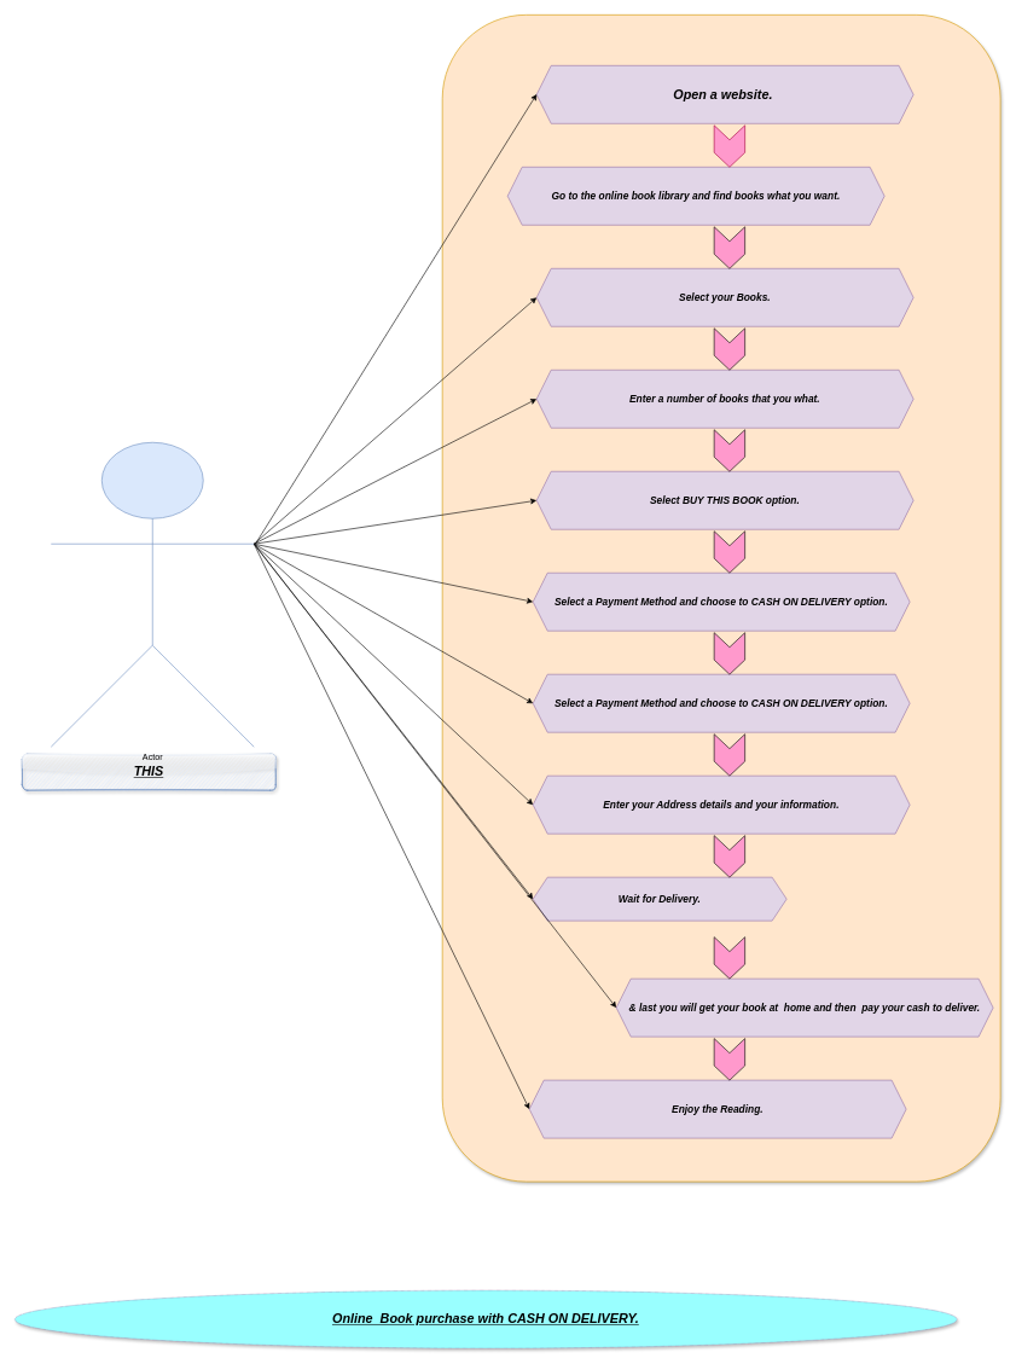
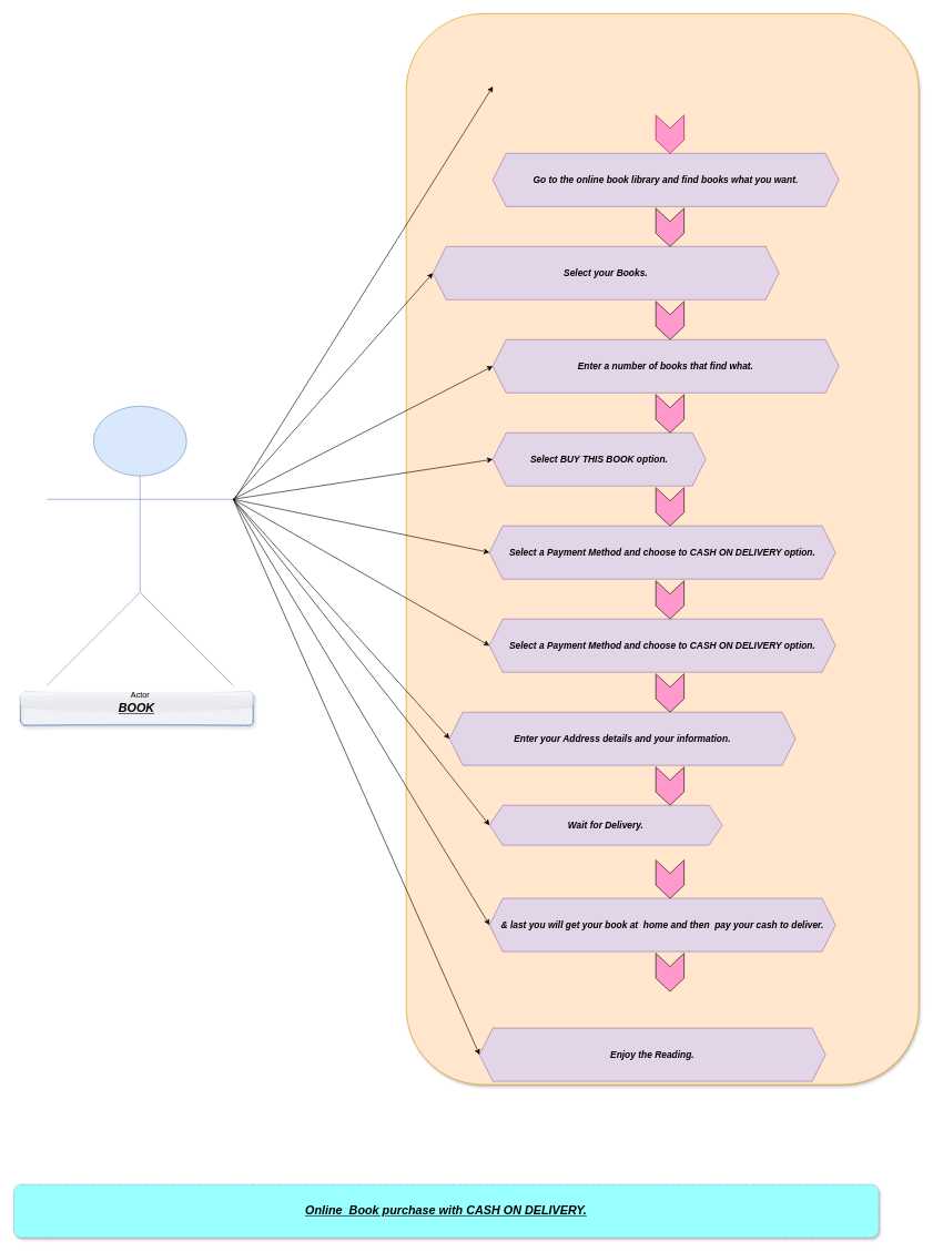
- <mxCell id="3" value="&lt;b&gt;&lt;i&gt;&lt;font style=&quot;font-size: 18px&quot;&gt;Open a website.&amp;nbsp;&lt;/font&gt;&lt;/i&gt;&lt;/b&gt;" style="shape=hexagon;perimeter=hexagonPerimeter2;whiteSpace=wrap;html=1;fixedSize=1;size=20;fillColor=#e1d5e7;strokeColor=#9673a6;" parent="1" vertex="1"><mxGeometry x="740" y="90" width="520" height="80" as="geometry" /></mxCell>
- <mxCell id="4" value="&lt;b&gt;&lt;font style=&quot;font-size: 14px&quot;&gt;&lt;i&gt;Go to the online book library and find books what you want.&lt;/i&gt;&lt;/font&gt;&lt;/b&gt;" style="shape=hexagon;perimeter=hexagonPerimeter2;whiteSpace=wrap;html=1;fixedSize=1;size=20;fillColor=#e1d5e7;strokeColor=#9673a6;" parent="1" vertex="1"><mxGeometry x="700" y="230" width="520" height="80" as="geometry" /></mxCell>
+ <mxCell id="4" value="&lt;b&gt;&lt;font style=&quot;font-size: 14px&quot;&gt;&lt;i&gt;Go to the online book library and find books what you want.&lt;/i&gt;&lt;/font&gt;&lt;/b&gt;" style="shape=hexagon;perimeter=hexagonPerimeter2;whiteSpace=wrap;html=1;fixedSize=1;size=20;fillColor=#e1d5e7;strokeColor=#9673a6;" parent="1" vertex="1"><mxGeometry x="740" y="230" width="520" height="80" as="geometry" /></mxCell>
- <mxCell id="5" value="&lt;span style=&quot;font-size: 14px&quot;&gt;&lt;b&gt;&lt;i&gt;Select your Books.&lt;/i&gt;&lt;/b&gt;&lt;/span&gt;" style="shape=hexagon;perimeter=hexagonPerimeter2;whiteSpace=wrap;html=1;fixedSize=1;size=20;fillColor=#e1d5e7;strokeColor=#9673a6;" parent="1" vertex="1"><mxGeometry x="740" y="370" width="520" height="80" as="geometry" /></mxCell>
+ <mxCell id="5" value="&lt;span style=&quot;font-size: 14px&quot;&gt;&lt;b&gt;&lt;i&gt;Select your Books.&lt;/i&gt;&lt;/b&gt;&lt;/span&gt;" style="shape=hexagon;perimeter=hexagonPerimeter2;whiteSpace=wrap;html=1;fixedSize=1;size=20;fillColor=#e1d5e7;strokeColor=#9673a6;" parent="1" vertex="1"><mxGeometry x="650" y="370" width="520" height="80" as="geometry" /></mxCell>
- <mxCell id="9" value="&lt;b&gt;&lt;font style=&quot;font-size: 14px&quot;&gt;&lt;i&gt;Enter a number of books that you what.&lt;/i&gt;&lt;/font&gt;&lt;/b&gt;" style="shape=hexagon;perimeter=hexagonPerimeter2;whiteSpace=wrap;html=1;fixedSize=1;size=20;fillColor=#e1d5e7;strokeColor=#9673a6;" parent="1" vertex="1"><mxGeometry x="740" y="510" width="520" height="80" as="geometry" /></mxCell>
+ <mxCell id="9" value="&lt;b&gt;&lt;font style=&quot;font-size: 14px&quot;&gt;&lt;i&gt;Enter a number of books that find what.&lt;/i&gt;&lt;/font&gt;&lt;/b&gt;" style="shape=hexagon;perimeter=hexagonPerimeter2;whiteSpace=wrap;html=1;fixedSize=1;size=20;fillColor=#e1d5e7;strokeColor=#9673a6;" parent="1" vertex="1"><mxGeometry x="740" y="510" width="520" height="80" as="geometry" /></mxCell>
- <mxCell id="6" value="&lt;b&gt;&lt;i&gt;&lt;font style=&quot;font-size: 14px&quot;&gt;Select BUY THIS BOOK option.&lt;/font&gt;&lt;/i&gt;&lt;/b&gt;" style="shape=hexagon;perimeter=hexagonPerimeter2;whiteSpace=wrap;html=1;fixedSize=1;size=20;fillColor=#e1d5e7;strokeColor=#9673a6;" parent="1" vertex="1"><mxGeometry x="740" y="650" width="520" height="80" as="geometry" /></mxCell>
+ <mxCell id="6" value="&lt;b&gt;&lt;i&gt;&lt;font style=&quot;font-size: 14px&quot;&gt;Select BUY THIS BOOK option.&lt;/font&gt;&lt;/i&gt;&lt;/b&gt;" style="shape=hexagon;perimeter=hexagonPerimeter2;whiteSpace=wrap;html=1;fixedSize=1;size=20;fillColor=#e1d5e7;strokeColor=#9673a6;" parent="1" vertex="1"><mxGeometry x="740" y="650" width="320" height="80" as="geometry" /></mxCell>
- <mxCell id="24" value="&lt;font style=&quot;font-size: 18px&quot;&gt;&lt;b&gt;&lt;i&gt;&lt;u&gt;THIS&lt;/u&gt;&lt;/i&gt;&lt;/b&gt;&lt;/font&gt;" style="rounded=1;whiteSpace=wrap;html=1;shadow=1;glass=1;sketch=1;fillColor=#dae8fc;strokeColor=#6c8ebf;" parent="1" vertex="1"><mxGeometry x="30" y="1040" width="350" height="50" as="geometry" /></mxCell>
+ <mxCell id="24" value="&lt;font style=&quot;font-size: 18px&quot;&gt;&lt;b&gt;&lt;i&gt;&lt;u&gt;BOOK&lt;/u&gt;&lt;/i&gt;&lt;/b&gt;&lt;/font&gt;" style="rounded=1;whiteSpace=wrap;html=1;shadow=1;glass=1;sketch=1;fillColor=#dae8fc;strokeColor=#6c8ebf;" parent="1" vertex="1"><mxGeometry x="30" y="1040" width="350" height="50" as="geometry" /></mxCell>
- <mxCell id="10" value="&lt;b&gt;&lt;i&gt;&lt;font style=&quot;font-size: 14px&quot;&gt;Enter your Address details and your information.&lt;/font&gt;&lt;/i&gt;&lt;/b&gt;" style="shape=hexagon;perimeter=hexagonPerimeter2;whiteSpace=wrap;html=1;fixedSize=1;size=20;fillColor=#e1d5e7;strokeColor=#9673a6;" parent="1" vertex="1"><mxGeometry x="735" y="1070" width="520" height="80" as="geometry" /></mxCell>
+ <mxCell id="10" value="&lt;b&gt;&lt;i&gt;&lt;font style=&quot;font-size: 14px&quot;&gt;Enter your Address details and your information.&lt;/font&gt;&lt;/i&gt;&lt;/b&gt;" style="shape=hexagon;perimeter=hexagonPerimeter2;whiteSpace=wrap;html=1;fixedSize=1;size=20;fillColor=#e1d5e7;strokeColor=#9673a6;" parent="1" vertex="1"><mxGeometry x="675" y="1070" width="520" height="80" as="geometry" /></mxCell>
- <mxCell id="12" value="&lt;b&gt;&lt;i&gt;&lt;font style=&quot;font-size: 14px&quot;&gt;&amp;amp; last you will get your book at&amp;nbsp; home and then&amp;nbsp; pay your cash to deliver.&lt;/font&gt;&lt;/i&gt;&lt;/b&gt;" style="shape=hexagon;perimeter=hexagonPerimeter2;whiteSpace=wrap;html=1;fixedSize=1;size=20;fillColor=#e1d5e7;strokeColor=#9673a6;" parent="1" vertex="1"><mxGeometry x="850" y="1350" width="520" height="80" as="geometry" /></mxCell>
+ <mxCell id="12" value="&lt;b&gt;&lt;i&gt;&lt;font style=&quot;font-size: 14px&quot;&gt;&amp;amp; last you will get your book at&amp;nbsp; home and then&amp;nbsp; pay your cash to deliver.&lt;/font&gt;&lt;/i&gt;&lt;/b&gt;" style="shape=hexagon;perimeter=hexagonPerimeter2;whiteSpace=wrap;html=1;fixedSize=1;size=20;fillColor=#e1d5e7;strokeColor=#9673a6;" parent="1" vertex="1"><mxGeometry x="735" y="1350" width="520" height="80" as="geometry" /></mxCell>
- <mxCell id="13" value="&lt;span style=&quot;font-size: 14px&quot;&gt;&lt;b&gt;&lt;i&gt;Enjoy the Reading.&lt;br&gt;&lt;/i&gt;&lt;/b&gt;&lt;/span&gt;" style="shape=hexagon;perimeter=hexagonPerimeter2;whiteSpace=wrap;html=1;fixedSize=1;size=20;fillColor=#e1d5e7;strokeColor=#9673a6;" parent="1" vertex="1"><mxGeometry x="730" y="1490" width="520" height="80" as="geometry" /></mxCell>
+ <mxCell id="13" value="&lt;span style=&quot;font-size: 14px&quot;&gt;&lt;b&gt;&lt;i&gt;Enjoy the Reading.&lt;br&gt;&lt;/i&gt;&lt;/b&gt;&lt;/span&gt;" style="shape=hexagon;perimeter=hexagonPerimeter2;whiteSpace=wrap;html=1;fixedSize=1;size=20;fillColor=#e1d5e7;strokeColor=#9673a6;" parent="1" vertex="1"><mxGeometry x="720" y="1545" width="520" height="80" as="geometry" /></mxCell>
- <mxCell id="35" value="&lt;font style=&quot;font-size: 18px&quot;&gt;&lt;b&gt;&lt;i&gt;&lt;u&gt;Online&amp;nbsp; Book purchase with CASH ON DELIVERY.&lt;/u&gt;&lt;/i&gt;&lt;/b&gt;&lt;/font&gt;" style="ellipse;whiteSpace=wrap;html=1;shadow=1;glass=0;dashed=1;dashPattern=1 1;sketch=0;strokeColor=#9673a6;fillColor=#99FFFF;" parent="1" vertex="1"><mxGeometry x="20" y="1780" width="1300" height="80" as="geometry" /></mxCell>
+ <mxCell id="35" value="&lt;font style=&quot;font-size: 18px&quot;&gt;&lt;b&gt;&lt;i&gt;&lt;u&gt;Online&amp;nbsp; Book purchase with CASH ON DELIVERY.&lt;/u&gt;&lt;/i&gt;&lt;/b&gt;&lt;/font&gt;" style="rounded=1;whiteSpace=wrap;html=1;shadow=1;glass=0;dashed=1;dashPattern=1 1;sketch=0;strokeColor=#9673a6;fillColor=#99FFFF;" parent="1" vertex="1"><mxGeometry x="20" y="1780" width="1300" height="80" as="geometry" /></mxCell>
